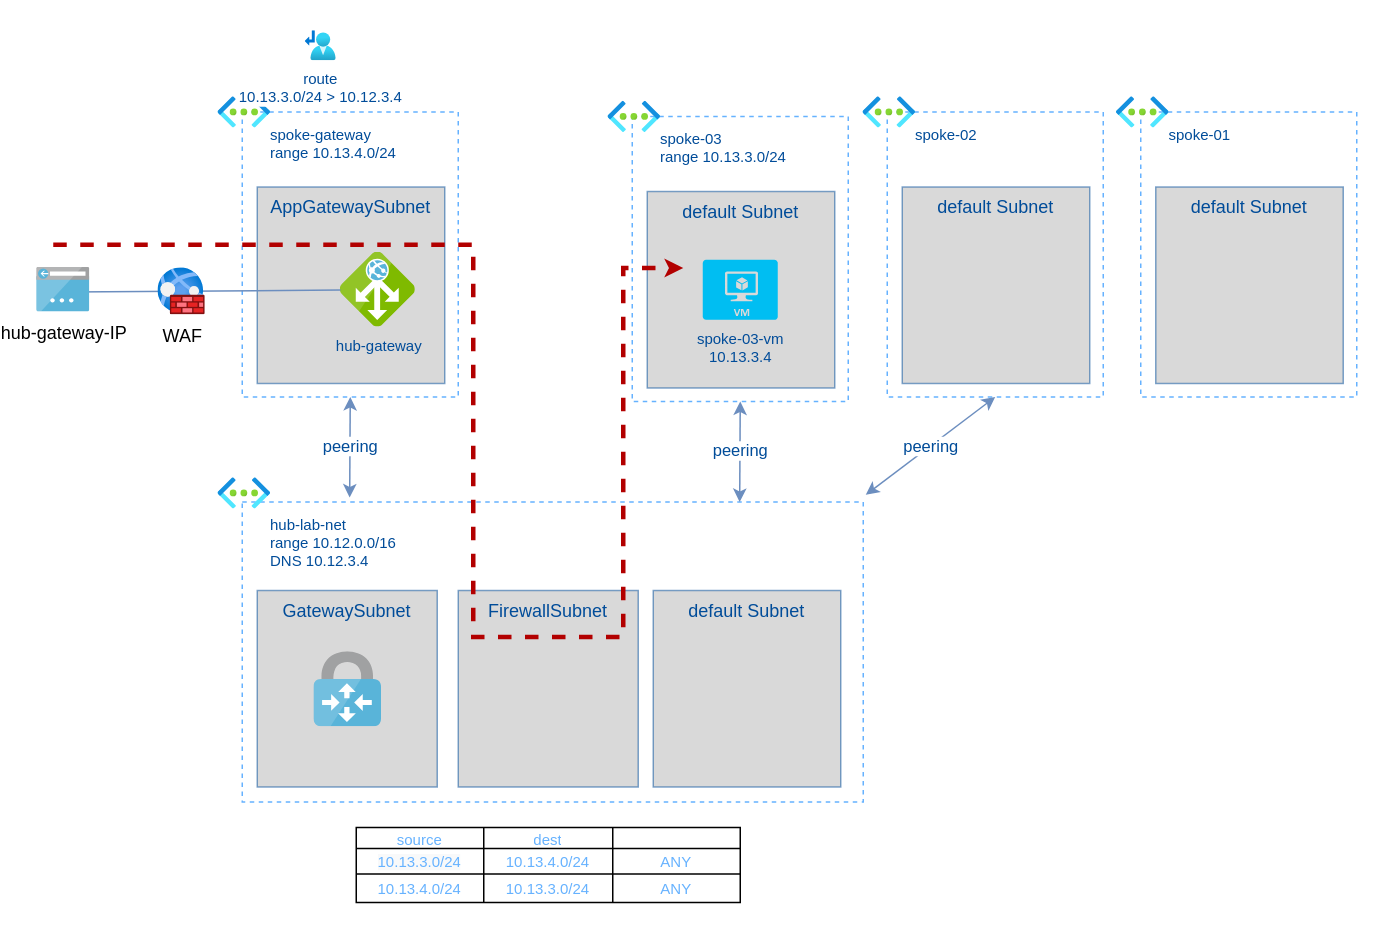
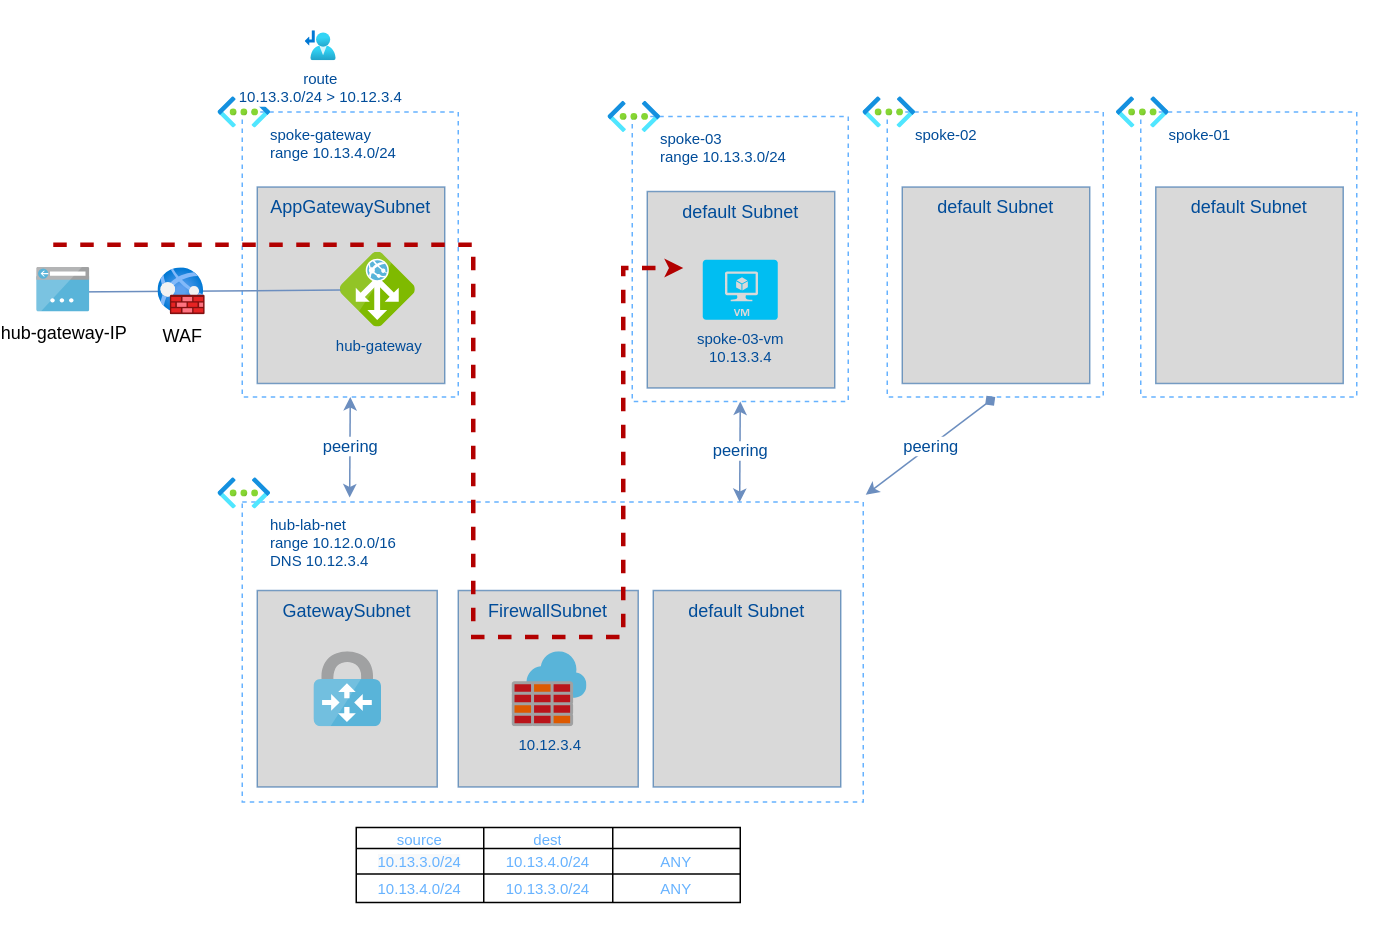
- <mxCell id="28" value="peering" style="endArrow=classic;startArrow=classic;html=1;rounded=0;fontColor=#004C99;strokeColor=#6c8ebf;fillColor=#dae8fc;entryX=0.5;entryY=1;entryDx=0;entryDy=0;exitX=1.004;exitY=-0.024;exitDx=0;exitDy=0;exitPerimeter=0;" parent="1" source="2" target="22" edge="1"><mxGeometry width="50" height="50" relative="1" as="geometry"><mxPoint x="498.622" y="344" as="sourcePoint" /><mxPoint x="499" y="277" as="targetPoint" /></mxGeometry></mxCell>
+ <mxCell id="28" value="peering" style="endArrow=diamond;startArrow=classic;html=1;rounded=0;fontColor=#004C99;strokeColor=#6c8ebf;fillColor=#dae8fc;entryX=0.5;entryY=1;entryDx=0;entryDy=0;exitX=1.004;exitY=-0.024;exitDx=0;exitDy=0;exitPerimeter=0;" parent="1" source="2" target="22" edge="1"><mxGeometry width="50" height="50" relative="1" as="geometry"><mxPoint x="498.622" y="344" as="sourcePoint" /><mxPoint x="499" y="277" as="targetPoint" /></mxGeometry></mxCell>
+ <mxCell id="10" value="10.12.3.4" style="sketch=0;aspect=fixed;html=1;points=[];align=center;image;fontSize=10;image=img/lib/mscae/Azure_Firewall.svg;fontColor=#004C99;labelBackgroundColor=none;" parent="1" vertex="1"><mxGeometry x="337" y="434" width="50" height="50" as="geometry" /></mxCell>
